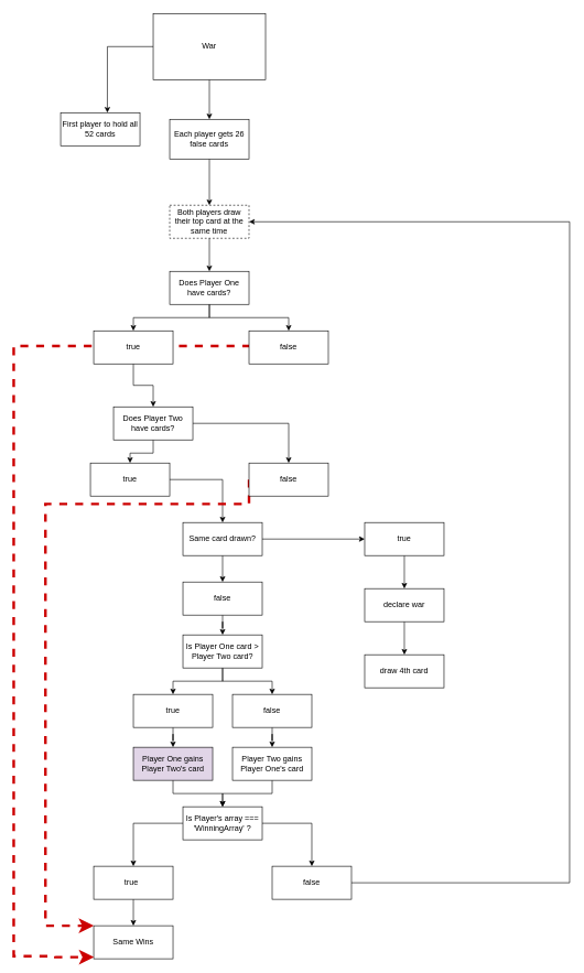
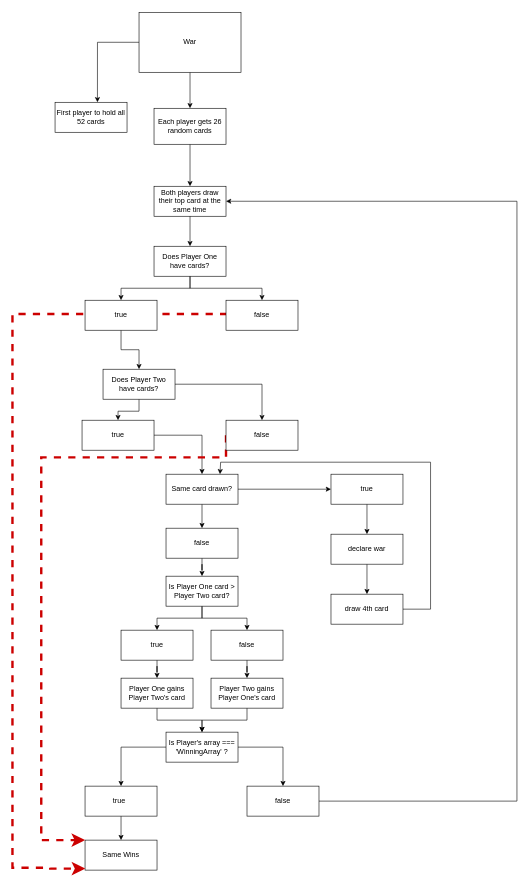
- <mxCell id="7" value="Each player gets 26 false cards" style="rounded=0;whiteSpace=wrap;html=1;" vertex="1" parent="1"><mxGeometry x="256" y="180" width="120" height="60" as="geometry" /></mxCell>
+ <mxCell id="7" value="Each player gets 26 random cards" style="rounded=0;whiteSpace=wrap;html=1;" vertex="1" parent="1"><mxGeometry x="256" y="180" width="120" height="60" as="geometry" /></mxCell>
- <mxCell id="8" value="Both players draw their top card at the same time" style="rounded=0;whiteSpace=wrap;html=1;dashed=1;" vertex="1" parent="1"><mxGeometry x="256" y="310" width="120" height="50" as="geometry" /></mxCell>
+ <mxCell id="8" value="Both players draw their top card at the same time" style="rounded=0;whiteSpace=wrap;html=1;" vertex="1" parent="1"><mxGeometry x="256" y="310" width="120" height="50" as="geometry" /></mxCell>
+ <mxCell id="52" style="edgeStyle=orthogonalEdgeStyle;rounded=0;orthogonalLoop=1;jettySize=auto;html=1;entryX=0.75;entryY=0;entryDx=0;entryDy=0;" edge="1" parent="1" source="53" target="11"><mxGeometry relative="1" as="geometry"><mxPoint x="774.667" y="781" as="targetPoint" /><Array as="points"><mxPoint x="717" y="1015" /><mxPoint x="717" y="770" /><mxPoint x="367" y="770" /><mxPoint x="367" y="790" /></Array></mxGeometry></mxCell>
- <mxCell id="24" value="Player One gains Player Two's card" style="rounded=0;whiteSpace=wrap;html=1;fillColor=#e1d5e7;" vertex="1" parent="1"><mxGeometry x="201" y="1130" width="120" height="50" as="geometry" /></mxCell>
+ <mxCell id="24" value="Player One gains Player Two's card" style="rounded=0;whiteSpace=wrap;html=1;" vertex="1" parent="1"><mxGeometry x="201" y="1130" width="120" height="50" as="geometry" /></mxCell>
